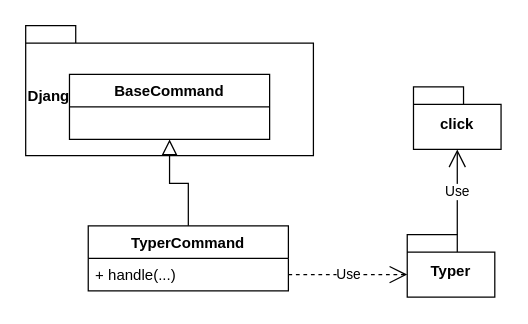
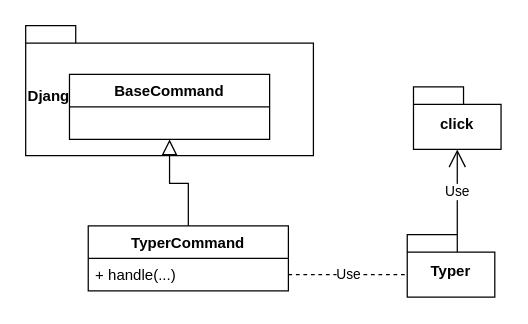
- <mxCell id="10" value="Use" style="endArrow=open;endSize=12;dashed=1;html=1;rounded=0;entryX=0;entryY=0;entryDx=0;entryDy=32;entryPerimeter=0;exitX=1;exitY=0.5;exitDx=0;exitDy=0;" edge="1" parent="1" source="5" target="3"><mxGeometry width="160" relative="1" as="geometry"><mxPoint x="320" y="-80" as="sourcePoint" /><mxPoint x="480" y="-80" as="targetPoint" /></mxGeometry></mxCell>
+ <mxCell id="10" value="Use" style="endArrow=none;endSize=12;dashed=1;html=1;rounded=0;entryX=0;entryY=0;entryDx=0;entryDy=32;entryPerimeter=0;exitX=1;exitY=0.5;exitDx=0;exitDy=0;" edge="1" parent="1" source="5" target="3"><mxGeometry width="160" relative="1" as="geometry"><mxPoint x="320" y="-80" as="sourcePoint" /><mxPoint x="480" y="-80" as="targetPoint" /></mxGeometry></mxCell>
